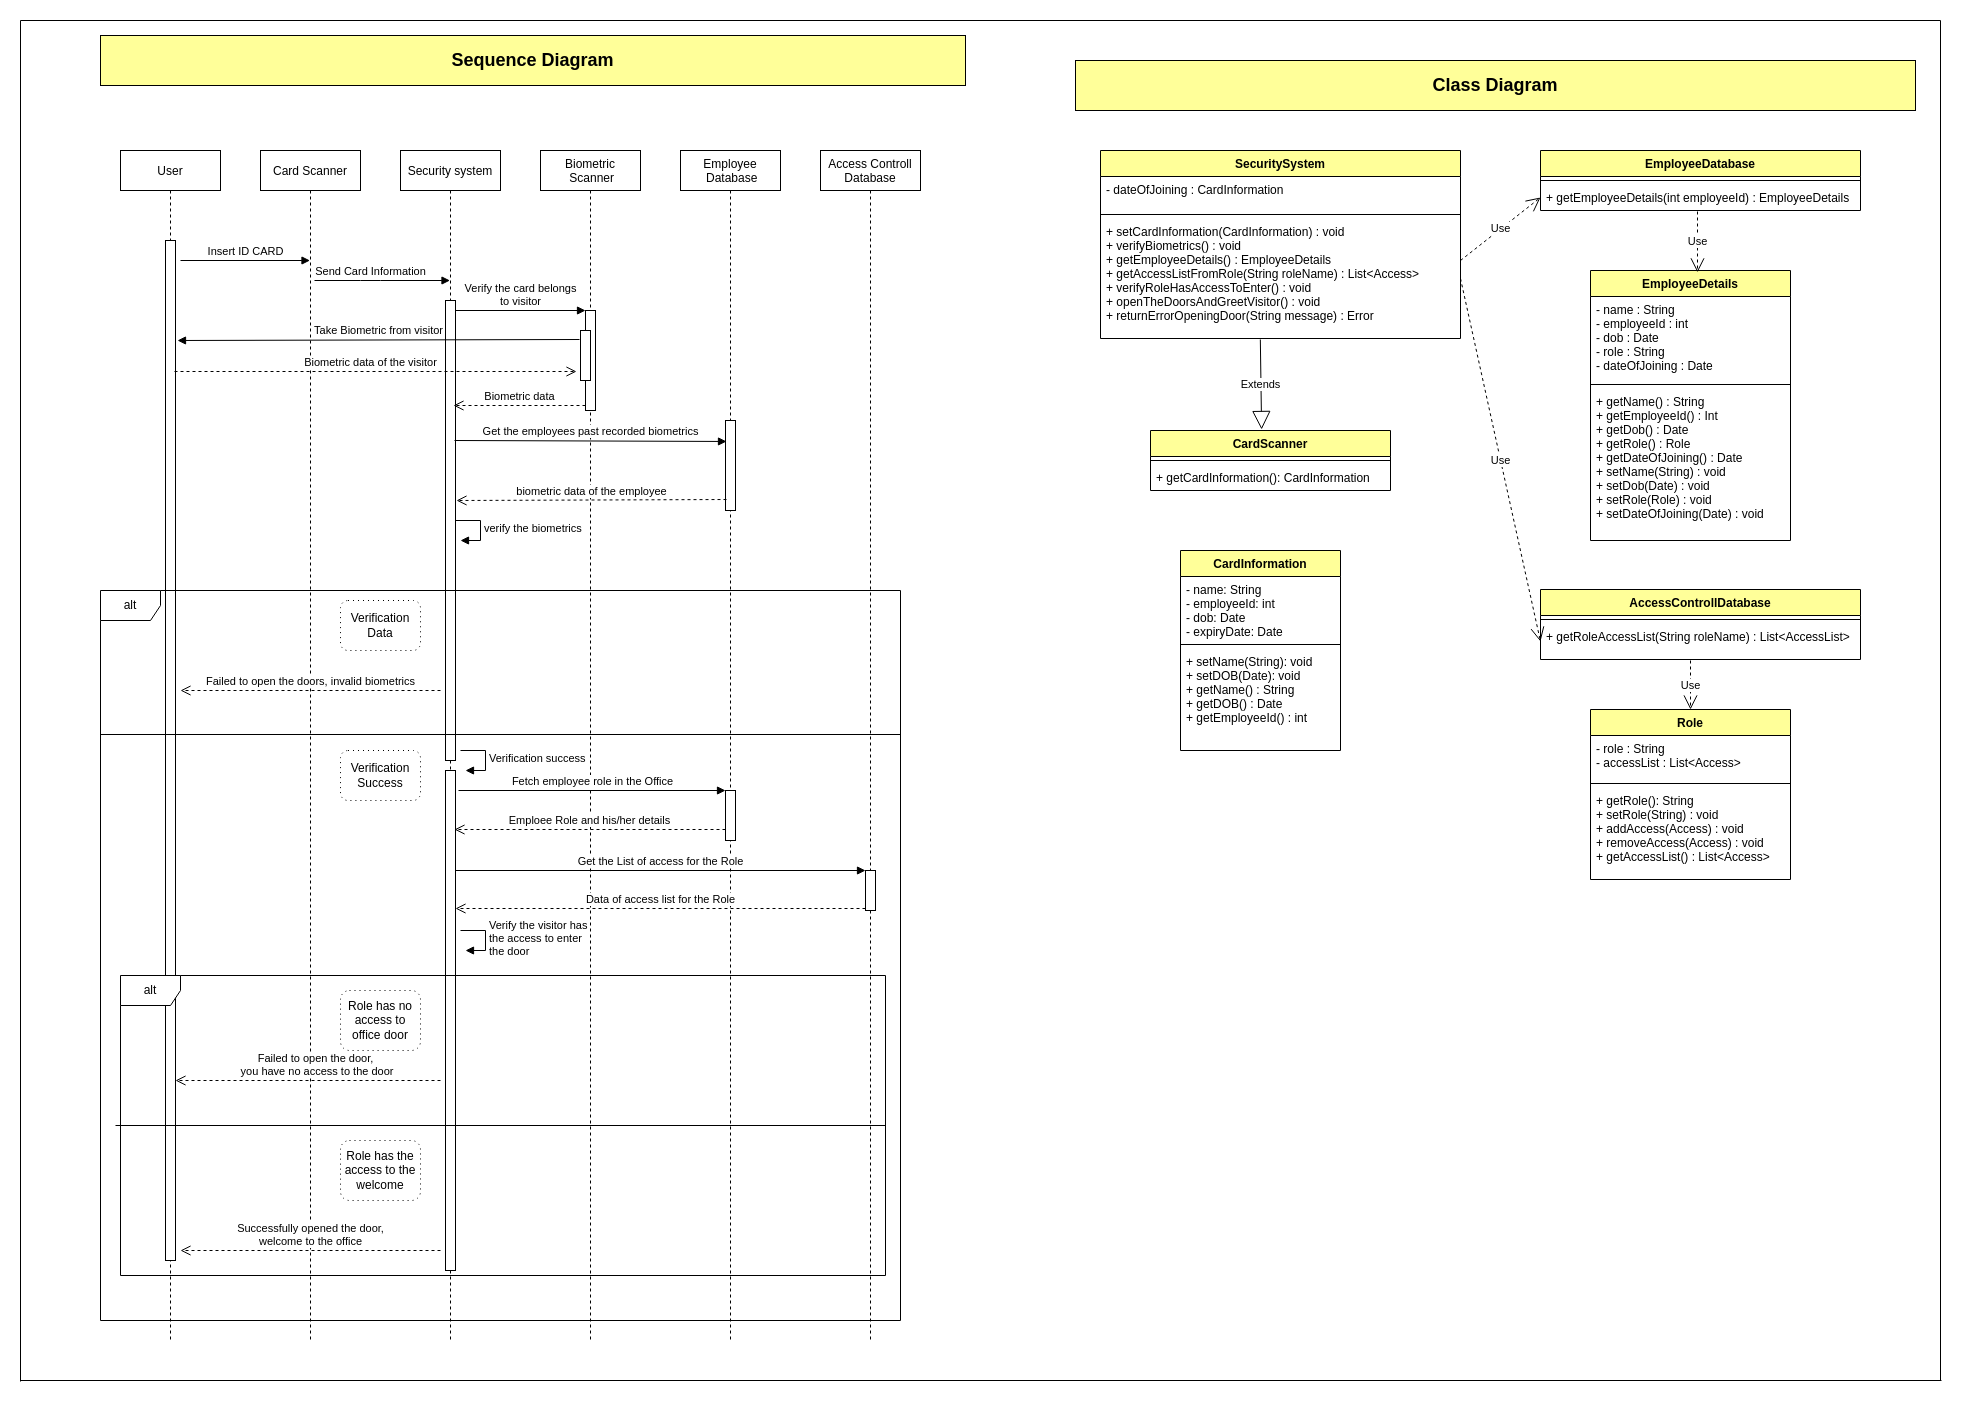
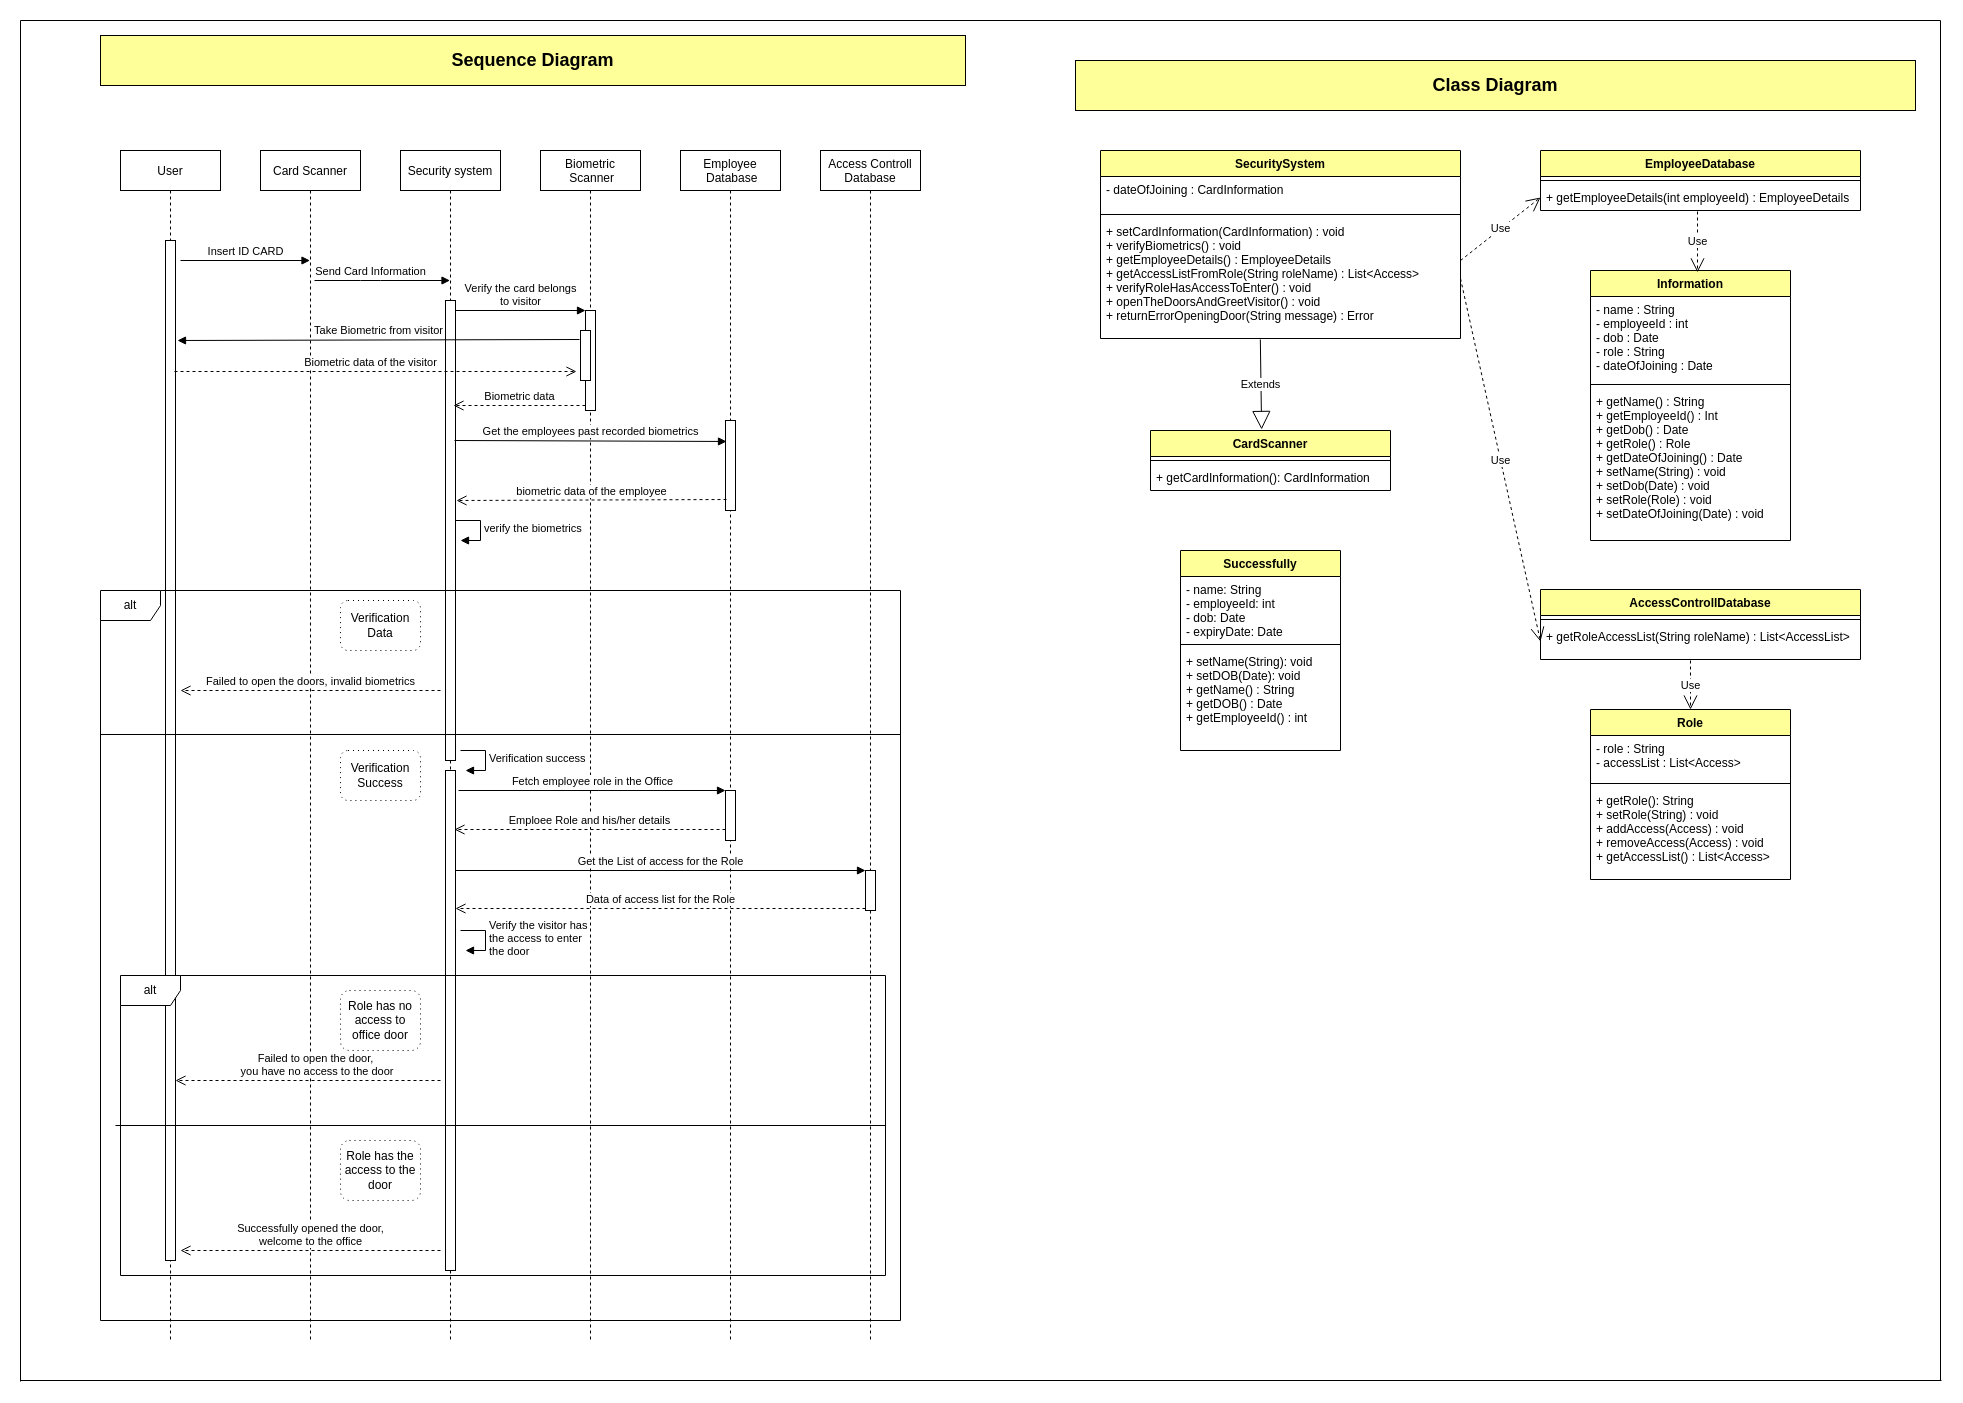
- <mxCell id="51" value="EmployeeDetails" style="swimlane;fontStyle=1;align=center;verticalAlign=top;childLayout=stackLayout;horizontal=1;startSize=26;horizontalStack=0;resizeParent=1;resizeParentMax=0;resizeLast=0;collapsible=1;marginBottom=0;strokeColor=#000000;fillColor=#FFFF99;" parent="1" vertex="1"><mxGeometry x="1590" y="270" width="200" height="270" as="geometry" /></mxCell>
+ <mxCell id="51" value="Information" style="swimlane;fontStyle=1;align=center;verticalAlign=top;childLayout=stackLayout;horizontal=1;startSize=26;horizontalStack=0;resizeParent=1;resizeParentMax=0;resizeLast=0;collapsible=1;marginBottom=0;strokeColor=#000000;fillColor=#FFFF99;" parent="1" vertex="1"><mxGeometry x="1590" y="270" width="200" height="270" as="geometry" /></mxCell>
- <mxCell id="47" value="CardInformation" style="swimlane;fontStyle=1;align=center;verticalAlign=top;childLayout=stackLayout;horizontal=1;startSize=26;horizontalStack=0;resizeParent=1;resizeParentMax=0;resizeLast=0;collapsible=1;marginBottom=0;strokeColor=#000000;fillColor=#FFFF99;" parent="1" vertex="1"><mxGeometry x="1180" y="550" width="160" height="200" as="geometry" /></mxCell>
+ <mxCell id="47" value="Successfully" style="swimlane;fontStyle=1;align=center;verticalAlign=top;childLayout=stackLayout;horizontal=1;startSize=26;horizontalStack=0;resizeParent=1;resizeParentMax=0;resizeLast=0;collapsible=1;marginBottom=0;strokeColor=#000000;fillColor=#FFFF99;" parent="1" vertex="1"><mxGeometry x="1180" y="550" width="160" height="200" as="geometry" /></mxCell>
- <mxCell id="41" value="Role has the access to the welcome" style="shape=ext;rounded=1;html=1;whiteSpace=wrap;dashed=1;dashPattern=1 4;" parent="1" vertex="1"><mxGeometry x="340" y="1140" width="80" height="60" as="geometry" /></mxCell>
+ <mxCell id="41" value="Role has the access to the door" style="shape=ext;rounded=1;html=1;whiteSpace=wrap;dashed=1;dashPattern=1 4;" parent="1" vertex="1"><mxGeometry x="340" y="1140" width="80" height="60" as="geometry" /></mxCell>
